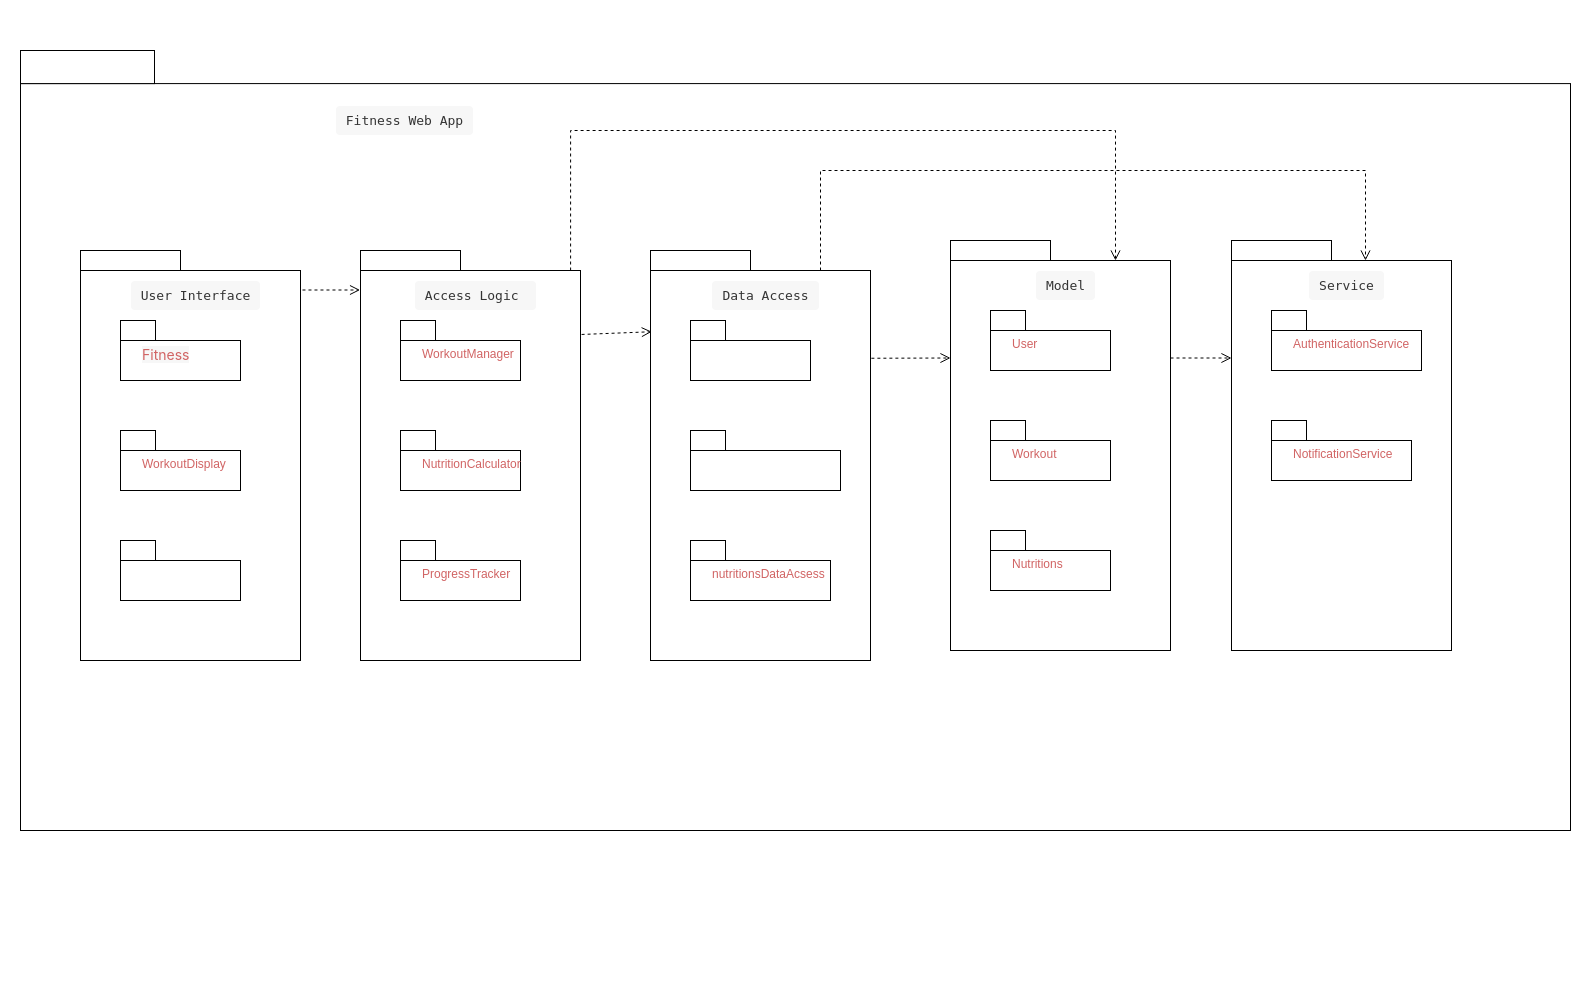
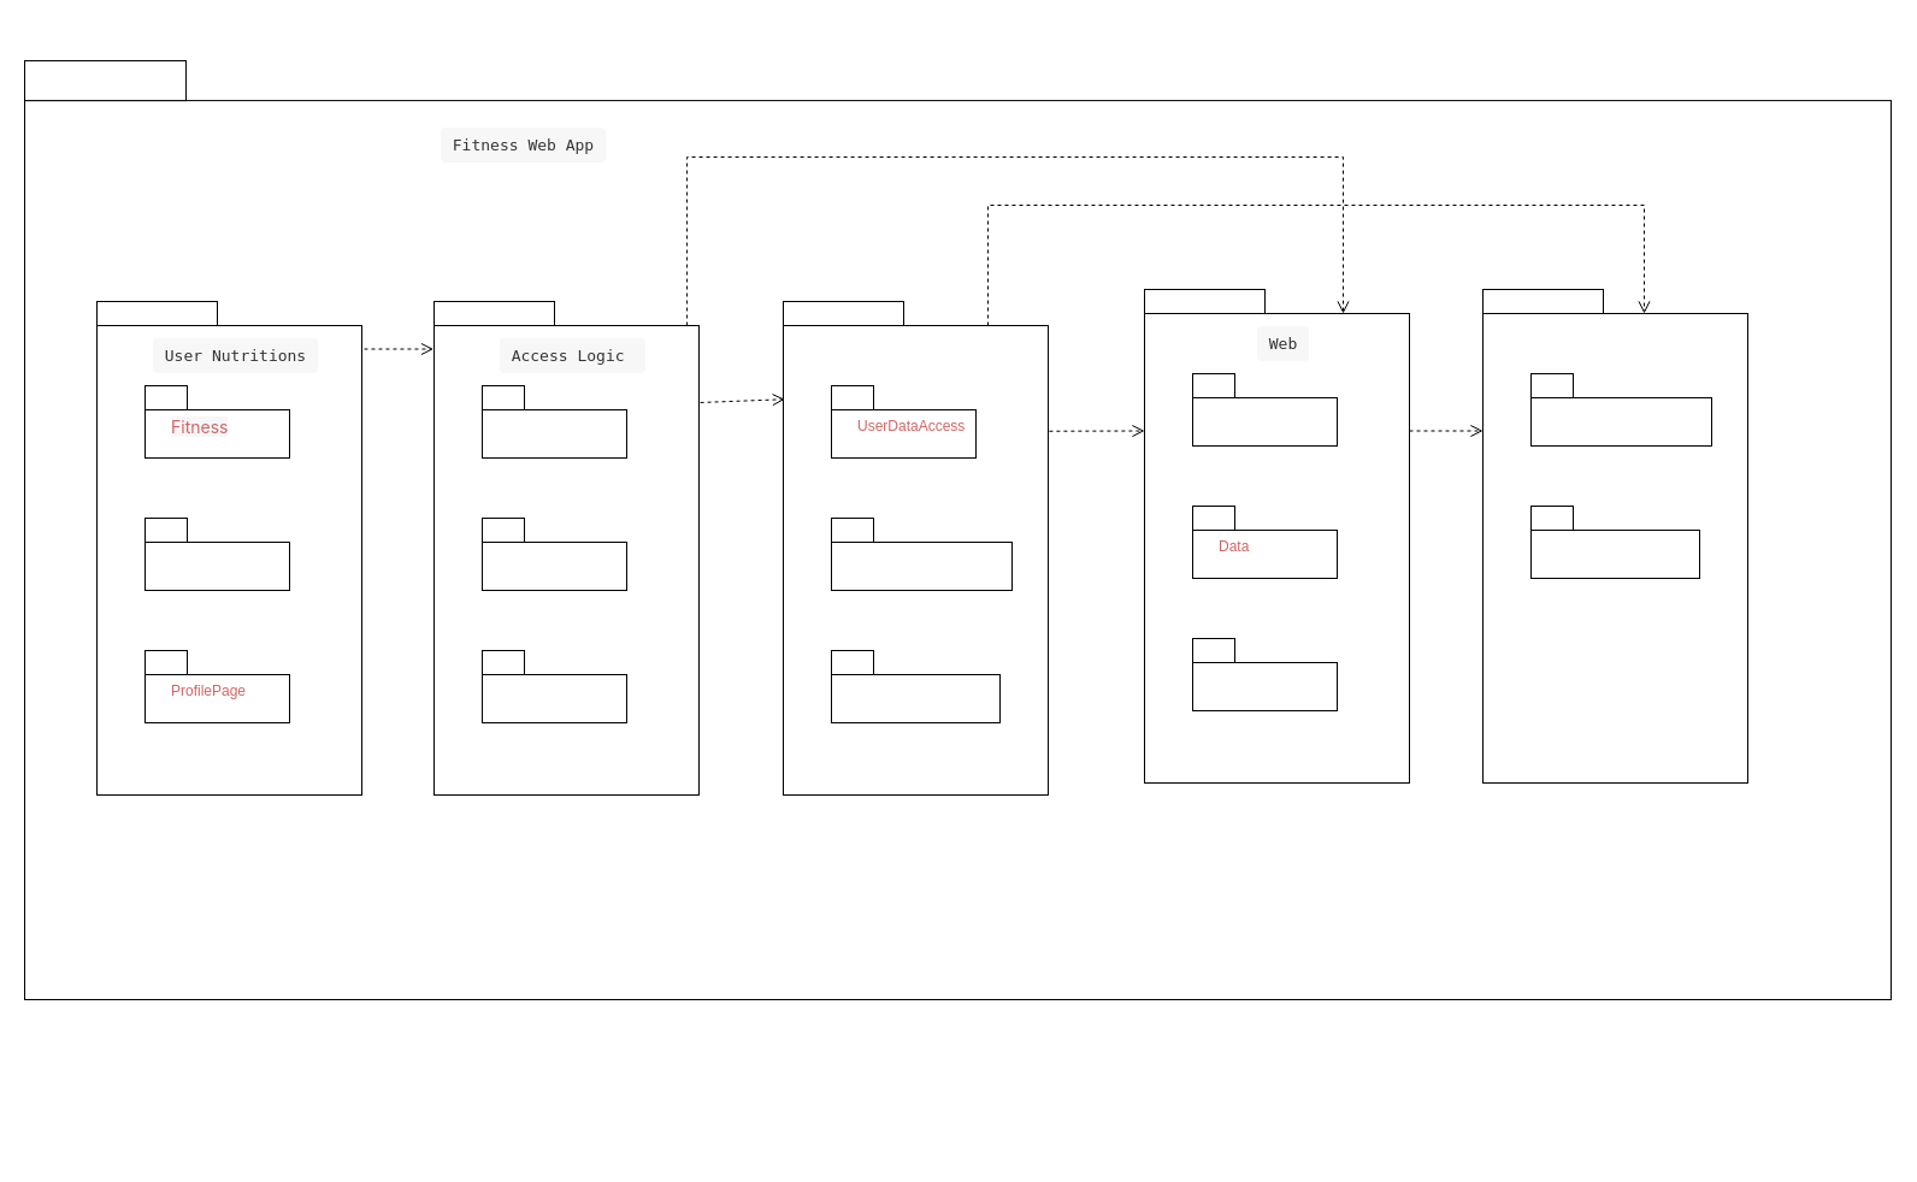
- <mxCell id="5" value="&lt;pre style=&quot;box-sizing: border-box; border: 0px; font-variant-numeric: inherit; font-variant-east-asian: inherit; font-variant-alternates: inherit; font-variant-position: inherit; font-stretch: inherit; font-size: 13px; line-height: 19.5px; font-optical-sizing: inherit; font-kerning: inherit; font-feature-settings: inherit; font-variation-settings: inherit; vertical-align: baseline; cursor: text; counter-reset: list-0 0; text-align: left; color: rgb(52, 52, 52) !important; margin-top: 5px !important; margin-bottom: 5px !important; padding: 5px 10px !important; overflow: hidden !important; background: rgb(247, 247, 247) !important; border-radius: 4px !important;&quot;&gt;Fitness Web App&lt;/pre&gt;" style="text;html=1;align=center;verticalAlign=middle;resizable=0;points=[];autosize=1;strokeColor=none;fillColor=none;" parent="2" vertex="1"><mxGeometry x="309" y="75.455" width="150" height="50" as="geometry" /></mxCell>
+ <mxCell id="5" value="&lt;pre style=&quot;box-sizing: border-box; border: 0px; font-variant-numeric: inherit; font-variant-east-asian: inherit; font-variant-alternates: inherit; font-variant-position: inherit; font-stretch: inherit; font-size: 13px; line-height: 19.5px; font-optical-sizing: inherit; font-kerning: inherit; font-feature-settings: inherit; font-variation-settings: inherit; vertical-align: baseline; cursor: text; counter-reset: list-0 0; text-align: left; color: rgb(52, 52, 52) !important; margin-top: 5px !important; margin-bottom: 5px !important; padding: 5px 10px !important; overflow: hidden !important; background: rgb(247, 247, 247) !important; border-radius: 4px !important;&quot;&gt;Fitness Web App&lt;/pre&gt;" style="text;html=1;align=center;verticalAlign=middle;resizable=0;points=[];autosize=1;strokeColor=none;fillColor=none;" parent="2" vertex="1"><mxGeometry x="339" y="75.455" width="150" height="50" as="geometry" /></mxCell>
- <mxCell id="41" value="&lt;pre style=&quot;box-sizing: border-box; border: 0px; font-variant-numeric: inherit; font-variant-east-asian: inherit; font-variant-alternates: inherit; font-variant-position: inherit; font-stretch: inherit; line-height: 19.5px; font-optical-sizing: inherit; font-kerning: inherit; font-feature-settings: inherit; font-variation-settings: inherit; vertical-align: baseline; cursor: text; counter-reset: list-0 0; text-align: left; color: rgb(52, 52, 52) !important; margin-top: 5px !important; margin-bottom: 5px !important; padding: 5px 10px !important; overflow: hidden !important; background: rgb(247, 247, 247) !important; border-radius: 4px !important; font-size: 13px;&quot;&gt;Model&lt;br&gt;&lt;/pre&gt;" style="text;html=1;align=center;verticalAlign=middle;resizable=0;points=[];autosize=1;strokeColor=none;fillColor=none;fontSize=13;" parent="38" vertex="1"><mxGeometry x="75" y="20" width="80" height="50" as="geometry" /></mxCell>
+ <mxCell id="41" value="&lt;pre style=&quot;box-sizing: border-box; border: 0px; font-variant-numeric: inherit; font-variant-east-asian: inherit; font-variant-alternates: inherit; font-variant-position: inherit; font-stretch: inherit; line-height: 19.5px; font-optical-sizing: inherit; font-kerning: inherit; font-feature-settings: inherit; font-variation-settings: inherit; vertical-align: baseline; cursor: text; counter-reset: list-0 0; text-align: left; color: rgb(52, 52, 52) !important; margin-top: 5px !important; margin-bottom: 5px !important; padding: 5px 10px !important; overflow: hidden !important; background: rgb(247, 247, 247) !important; border-radius: 4px !important; font-size: 13px;&quot;&gt;Web&lt;br&gt;&lt;/pre&gt;" style="text;html=1;align=center;verticalAlign=middle;resizable=0;points=[];autosize=1;strokeColor=none;fillColor=none;fontSize=13;" parent="38" vertex="1"><mxGeometry x="75" y="20" width="80" height="50" as="geometry" /></mxCell>
- <mxCell id="72" value="&lt;pre style=&quot;box-sizing: border-box; border: 0px; font-variant-numeric: inherit; font-variant-east-asian: inherit; font-variant-alternates: inherit; font-variant-position: inherit; font-stretch: inherit; line-height: 19.5px; font-optical-sizing: inherit; font-kerning: inherit; font-feature-settings: inherit; font-variation-settings: inherit; vertical-align: baseline; cursor: text; counter-reset: list-0 0; text-align: left; color: rgb(52, 52, 52) !important; margin-top: 5px !important; margin-bottom: 5px !important; padding: 5px 10px !important; overflow: hidden !important; background: rgb(247, 247, 247) !important; border-radius: 4px !important; font-size: 13px;&quot;&gt;Service&lt;br&gt;&lt;/pre&gt;" style="text;html=1;align=center;verticalAlign=middle;resizable=0;points=[];autosize=1;strokeColor=none;fillColor=none;fontSize=13;" parent="69" vertex="1"><mxGeometry x="70" y="20" width="90" height="50" as="geometry" /></mxCell>
- <mxCell id="9" value="&lt;pre style=&quot;box-sizing: border-box; border: 0px; font-variant-numeric: inherit; font-variant-east-asian: inherit; font-variant-alternates: inherit; font-variant-position: inherit; font-stretch: inherit; line-height: 19.5px; font-optical-sizing: inherit; font-kerning: inherit; font-feature-settings: inherit; font-variation-settings: inherit; vertical-align: baseline; cursor: text; counter-reset: list-0 0; text-align: left; color: rgb(52, 52, 52) !important; margin-top: 5px !important; margin-bottom: 5px !important; padding: 5px 10px !important; overflow: hidden !important; background: rgb(247, 247, 247) !important; border-radius: 4px !important; font-size: 13px;&quot;&gt;User Interface&lt;br&gt;&lt;/pre&gt;" style="text;html=1;align=center;verticalAlign=middle;resizable=0;points=[];autosize=1;strokeColor=none;fillColor=none;fontSize=13;" parent="6" vertex="1"><mxGeometry x="45" y="20" width="140" height="50" as="geometry" /></mxCell>
+ <mxCell id="9" value="&lt;pre style=&quot;box-sizing: border-box; border: 0px; font-variant-numeric: inherit; font-variant-east-asian: inherit; font-variant-alternates: inherit; font-variant-position: inherit; font-stretch: inherit; line-height: 19.5px; font-optical-sizing: inherit; font-kerning: inherit; font-feature-settings: inherit; font-variation-settings: inherit; vertical-align: baseline; cursor: text; counter-reset: list-0 0; text-align: left; color: rgb(52, 52, 52) !important; margin-top: 5px !important; margin-bottom: 5px !important; padding: 5px 10px !important; overflow: hidden !important; background: rgb(247, 247, 247) !important; border-radius: 4px !important; font-size: 13px;&quot;&gt;User Nutritions&lt;br&gt;&lt;/pre&gt;" style="text;html=1;align=center;verticalAlign=middle;resizable=0;points=[];autosize=1;strokeColor=none;fillColor=none;fontSize=13;" parent="6" vertex="1"><mxGeometry x="45" y="20" width="140" height="50" as="geometry" /></mxCell>
- <mxCell id="57" value="&lt;pre style=&quot;box-sizing: border-box; border: 0px; font-variant-numeric: inherit; font-variant-east-asian: inherit; font-variant-alternates: inherit; font-variant-position: inherit; font-stretch: inherit; line-height: 19.5px; font-optical-sizing: inherit; font-kerning: inherit; font-feature-settings: inherit; font-variation-settings: inherit; vertical-align: baseline; cursor: text; counter-reset: list-0 0; text-align: left; color: rgb(52, 52, 52) !important; margin-top: 5px !important; margin-bottom: 5px !important; padding: 5px 10px !important; overflow: hidden !important; background: rgb(247, 247, 247) !important; border-radius: 4px !important; font-size: 13px;&quot;&gt;Data Access&lt;br&gt;&lt;/pre&gt;" style="text;html=1;align=center;verticalAlign=middle;resizable=0;points=[];autosize=1;strokeColor=none;fillColor=none;fontSize=13;" parent="54" vertex="1"><mxGeometry x="55" y="20" width="120" height="50" as="geometry" /></mxCell>
- <mxCell id="44" value="&lt;font color=&quot;#d16464&quot;&gt;User&lt;/font&gt;" style="text;whiteSpace=wrap;html=1;" parent="42" vertex="1"><mxGeometry x="20" y="20" width="100" height="40" as="geometry" /></mxCell>
- <mxCell id="75" value="&lt;font color=&quot;#d16464&quot;&gt;AuthenticationService&lt;/font&gt;" style="text;whiteSpace=wrap;html=1;" parent="73" vertex="1"><mxGeometry x="20" y="20" width="100" height="40" as="geometry" /></mxCell>
- <mxCell id="28" value="&lt;font color=&quot;#d16464&quot;&gt;WorkoutManager&lt;/font&gt;" style="text;whiteSpace=wrap;html=1;" parent="26" vertex="1"><mxGeometry x="20" y="20" width="100" height="40" as="geometry" /></mxCell>
+ <mxCell id="60" value="&lt;font color=&quot;#d16464&quot;&gt;UserDataAccess&lt;/font&gt;" style="text;whiteSpace=wrap;html=1;" parent="58" vertex="1"><mxGeometry x="20" y="20" width="100" height="40" as="geometry" /></mxCell>
- <mxCell id="52" value="&lt;font color=&quot;#d16464&quot;&gt;Workout&lt;/font&gt;" style="text;whiteSpace=wrap;html=1;" parent="50" vertex="1"><mxGeometry x="20" y="20" width="100" height="40" as="geometry" /></mxCell>
+ <mxCell id="52" value="&lt;font color=&quot;#d16464&quot;&gt;Data&lt;/font&gt;" style="text;whiteSpace=wrap;html=1;" parent="50" vertex="1"><mxGeometry x="20" y="20" width="100" height="40" as="geometry" /></mxCell>
- <mxCell id="79" value="&lt;font color=&quot;#d16464&quot;&gt;NotificationService&lt;/font&gt;" style="text;whiteSpace=wrap;html=1;" parent="77" vertex="1"><mxGeometry x="20" y="20" width="100" height="40" as="geometry" /></mxCell>
- <mxCell id="20" value="&lt;font color=&quot;#d16464&quot;&gt;WorkoutDisplay&lt;/font&gt;" style="text;whiteSpace=wrap;html=1;" parent="18" vertex="1"><mxGeometry x="20" y="20" width="100" height="40" as="geometry" /></mxCell>
- <mxCell id="36" value="&lt;font color=&quot;#d16464&quot;&gt;NutritionCalculator&lt;/font&gt;" style="text;whiteSpace=wrap;html=1;" parent="34" vertex="1"><mxGeometry x="20" y="20" width="100" height="40" as="geometry" /></mxCell>
- <mxCell id="48" value="&lt;font color=&quot;#d16464&quot;&gt;Nutritions&lt;/font&gt;" style="text;whiteSpace=wrap;html=1;" parent="46" vertex="1"><mxGeometry x="20" y="20" width="100" height="40" as="geometry" /></mxCell>
+ <mxCell id="16" value="&lt;font color=&quot;#d16464&quot;&gt;ProfilePage&lt;/font&gt;" style="text;whiteSpace=wrap;html=1;" parent="14" vertex="1"><mxGeometry x="20" y="20" width="100" height="40" as="geometry" /></mxCell>
- <mxCell id="32" value="&lt;font color=&quot;#d16464&quot;&gt;ProgressTracker&lt;/font&gt;" style="text;whiteSpace=wrap;html=1;" parent="30" vertex="1"><mxGeometry x="20" y="20" width="100" height="40" as="geometry" /></mxCell>
- <mxCell id="64" value="&lt;font color=&quot;#d16464&quot;&gt;nutritionsDataAcsess&lt;/font&gt;" style="text;whiteSpace=wrap;html=1;" parent="62" vertex="1"><mxGeometry x="20" y="20" width="100" height="40" as="geometry" /></mxCell>
